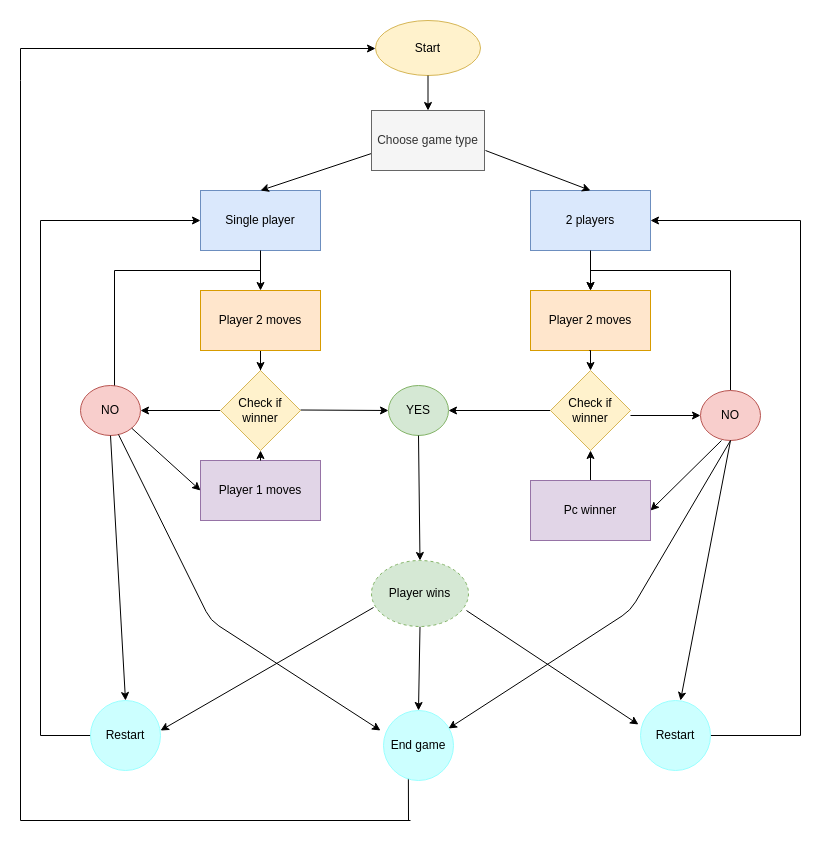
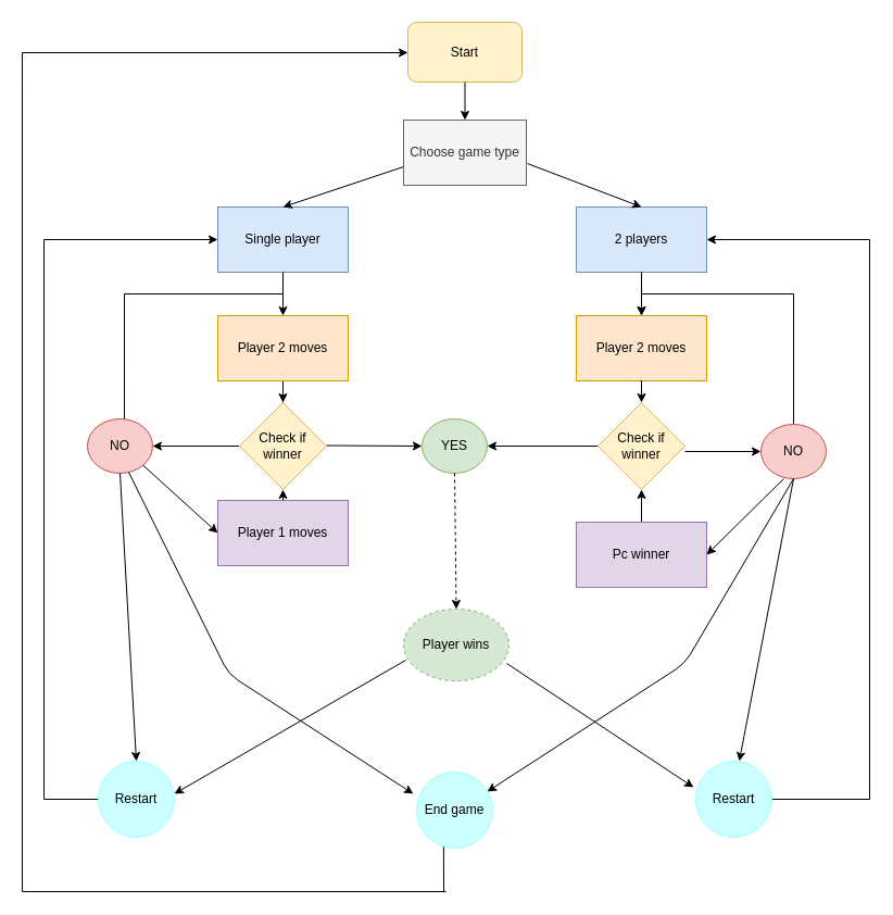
- <mxCell id="40" value="Start" style="ellipse;whiteSpace=wrap;html=1;fillColor=#fff2cc;strokeColor=#d6b656;" vertex="1" parent="1"><mxGeometry x="375" y="20" width="105" height="55" as="geometry" /></mxCell>
+ <mxCell id="40" value="Start" style="whiteSpace=wrap;html=1;fillColor=#fff2cc;strokeColor=#d6b656;rounded=1;" vertex="1" parent="1"><mxGeometry x="375" y="20" width="105" height="55" as="geometry" /></mxCell>
- <mxCell id="32" value="" style="endArrow=classic;html=1;exitX=0.5;exitY=1;exitDx=0;exitDy=0;entryX=0.5;entryY=0;entryDx=0;entryDy=0;" edge="1" parent="1" source="8" target="50"><mxGeometry width="50" height="50" relative="1" as="geometry"><mxPoint x="30" y="900" as="sourcePoint" /><mxPoint x="413.5" y="560" as="targetPoint" /></mxGeometry></mxCell>
+ <mxCell id="32" value="" style="endArrow=classic;html=1;exitX=0.5;exitY=1;exitDx=0;exitDy=0;entryX=0.5;entryY=0;entryDx=0;entryDy=0;dashed=1;" edge="1" parent="1" source="8" target="50"><mxGeometry width="50" height="50" relative="1" as="geometry"><mxPoint x="30" y="900" as="sourcePoint" /><mxPoint x="413.5" y="560" as="targetPoint" /></mxGeometry></mxCell>
- <mxCell id="46" value="" style="endArrow=classic;html=1;exitX=0.5;exitY=1;exitDx=0;exitDy=0;entryX=0.5;entryY=0;entryDx=0;entryDy=0;" edge="1" parent="1" source="50" target="45"><mxGeometry width="50" height="50" relative="1" as="geometry"><mxPoint x="413.5" y="660" as="sourcePoint" /><mxPoint x="60" y="840" as="targetPoint" /></mxGeometry></mxCell>
